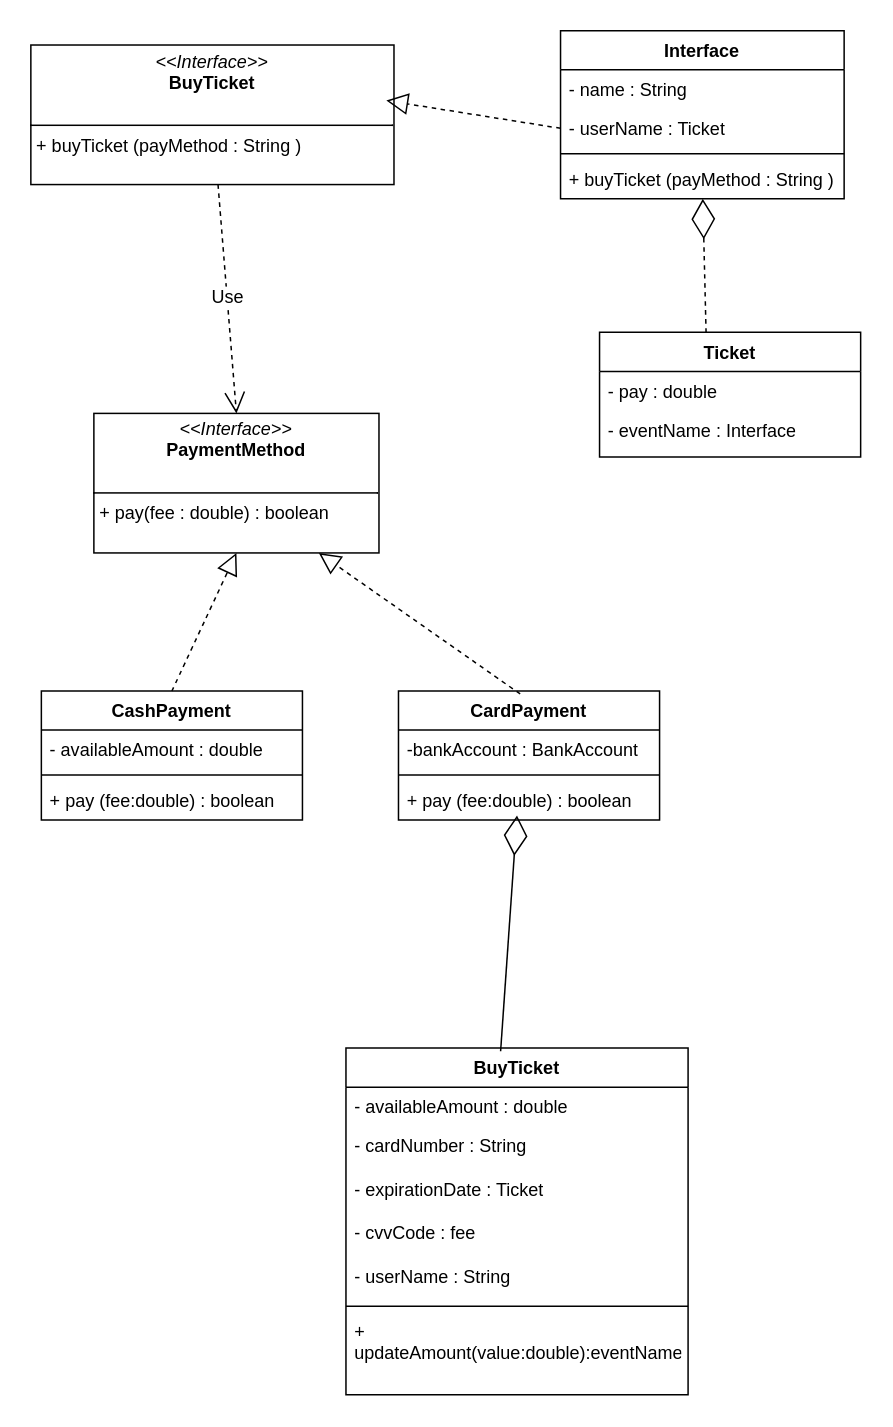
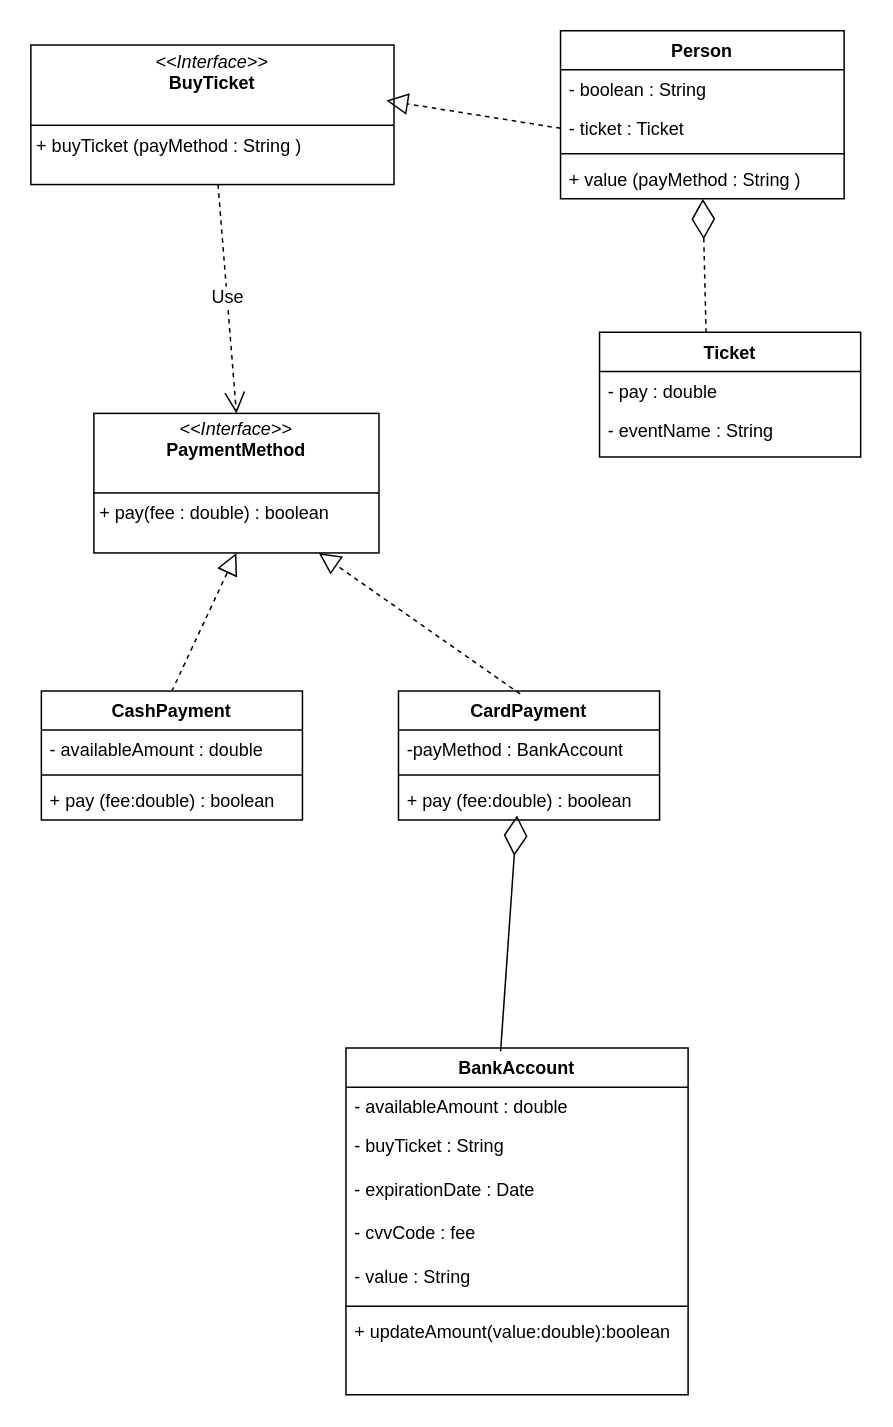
- <mxCell id="22" value="Interface" style="swimlane;fontStyle=1;align=center;verticalAlign=top;childLayout=stackLayout;horizontal=1;startSize=26;horizontalStack=0;resizeParent=1;resizeParentMax=0;resizeLast=0;collapsible=1;marginBottom=0;whiteSpace=wrap;html=1;" parent="1" vertex="1"><mxGeometry x="373" y="20" width="189" height="112" as="geometry" /></mxCell>
+ <mxCell id="22" value="Person" style="swimlane;fontStyle=1;align=center;verticalAlign=top;childLayout=stackLayout;horizontal=1;startSize=26;horizontalStack=0;resizeParent=1;resizeParentMax=0;resizeLast=0;collapsible=1;marginBottom=0;whiteSpace=wrap;html=1;" parent="1" vertex="1"><mxGeometry x="373" y="20" width="189" height="112" as="geometry" /></mxCell>
- <mxCell id="23" value="- name : String" style="text;strokeColor=none;fillColor=none;align=left;verticalAlign=top;spacingLeft=4;spacingRight=4;overflow=hidden;rotatable=0;points=[[0,0.5],[1,0.5]];portConstraint=eastwest;whiteSpace=wrap;html=1;" parent="22" vertex="1"><mxGeometry y="26" width="189" height="26" as="geometry" /></mxCell>
+ <mxCell id="23" value="- boolean : String" style="text;strokeColor=none;fillColor=none;align=left;verticalAlign=top;spacingLeft=4;spacingRight=4;overflow=hidden;rotatable=0;points=[[0,0.5],[1,0.5]];portConstraint=eastwest;whiteSpace=wrap;html=1;" parent="22" vertex="1"><mxGeometry y="26" width="189" height="26" as="geometry" /></mxCell>
- <mxCell id="24" value="- userName : Ticket" style="text;strokeColor=none;fillColor=none;align=left;verticalAlign=top;spacingLeft=4;spacingRight=4;overflow=hidden;rotatable=0;points=[[0,0.5],[1,0.5]];portConstraint=eastwest;whiteSpace=wrap;html=1;" parent="22" vertex="1"><mxGeometry y="52" width="189" height="26" as="geometry" /></mxCell>
+ <mxCell id="24" value="- ticket : Ticket" style="text;strokeColor=none;fillColor=none;align=left;verticalAlign=top;spacingLeft=4;spacingRight=4;overflow=hidden;rotatable=0;points=[[0,0.5],[1,0.5]];portConstraint=eastwest;whiteSpace=wrap;html=1;" parent="22" vertex="1"><mxGeometry y="52" width="189" height="26" as="geometry" /></mxCell>
- <mxCell id="26" value="+ buyTicket (payMethod : String )" style="text;strokeColor=none;fillColor=none;align=left;verticalAlign=top;spacingLeft=4;spacingRight=4;overflow=hidden;rotatable=0;points=[[0,0.5],[1,0.5]];portConstraint=eastwest;whiteSpace=wrap;html=1;" parent="22" vertex="1"><mxGeometry y="86" width="189" height="26" as="geometry" /></mxCell>
+ <mxCell id="26" value="+ value (payMethod : String )" style="text;strokeColor=none;fillColor=none;align=left;verticalAlign=top;spacingLeft=4;spacingRight=4;overflow=hidden;rotatable=0;points=[[0,0.5],[1,0.5]];portConstraint=eastwest;whiteSpace=wrap;html=1;" parent="22" vertex="1"><mxGeometry y="86" width="189" height="26" as="geometry" /></mxCell>
- <mxCell id="21" value="- eventName : Interface" style="text;strokeColor=none;fillColor=none;align=left;verticalAlign=top;spacingLeft=4;spacingRight=4;overflow=hidden;rotatable=0;points=[[0,0.5],[1,0.5]];portConstraint=eastwest;whiteSpace=wrap;html=1;" parent="19" vertex="1"><mxGeometry y="52" width="174" height="31" as="geometry" /></mxCell>
+ <mxCell id="21" value="- eventName : String" style="text;strokeColor=none;fillColor=none;align=left;verticalAlign=top;spacingLeft=4;spacingRight=4;overflow=hidden;rotatable=0;points=[[0,0.5],[1,0.5]];portConstraint=eastwest;whiteSpace=wrap;html=1;" parent="19" vertex="1"><mxGeometry y="52" width="174" height="31" as="geometry" /></mxCell>
- <mxCell id="8" value="-bankAccount : BankAccount" style="text;strokeColor=none;fillColor=none;align=left;verticalAlign=top;spacingLeft=4;spacingRight=4;overflow=hidden;rotatable=0;points=[[0,0.5],[1,0.5]];portConstraint=eastwest;whiteSpace=wrap;html=1;" parent="7" vertex="1"><mxGeometry y="26" width="174" height="26" as="geometry" /></mxCell>
+ <mxCell id="8" value="-payMethod : BankAccount" style="text;strokeColor=none;fillColor=none;align=left;verticalAlign=top;spacingLeft=4;spacingRight=4;overflow=hidden;rotatable=0;points=[[0,0.5],[1,0.5]];portConstraint=eastwest;whiteSpace=wrap;html=1;" parent="7" vertex="1"><mxGeometry y="26" width="174" height="26" as="geometry" /></mxCell>
- <mxCell id="11" value="BuyTicket" style="swimlane;fontStyle=1;align=center;verticalAlign=top;childLayout=stackLayout;horizontal=1;startSize=26;horizontalStack=0;resizeParent=1;resizeParentMax=0;resizeLast=0;collapsible=1;marginBottom=0;whiteSpace=wrap;html=1;" parent="1" vertex="1"><mxGeometry x="230" y="698" width="228" height="231" as="geometry" /></mxCell>
+ <mxCell id="11" value="BankAccount" style="swimlane;fontStyle=1;align=center;verticalAlign=top;childLayout=stackLayout;horizontal=1;startSize=26;horizontalStack=0;resizeParent=1;resizeParentMax=0;resizeLast=0;collapsible=1;marginBottom=0;whiteSpace=wrap;html=1;" parent="1" vertex="1"><mxGeometry x="230" y="698" width="228" height="231" as="geometry" /></mxCell>
- <mxCell id="13" value="&lt;div&gt;- cardNumber : String&lt;/div&gt;" style="text;strokeColor=none;fillColor=none;align=left;verticalAlign=top;spacingLeft=4;spacingRight=4;overflow=hidden;rotatable=0;points=[[0,0.5],[1,0.5]];portConstraint=eastwest;whiteSpace=wrap;html=1;" parent="11" vertex="1"><mxGeometry y="52" width="228" height="29" as="geometry" /></mxCell>
+ <mxCell id="13" value="&lt;div&gt;- buyTicket : String&lt;/div&gt;" style="text;strokeColor=none;fillColor=none;align=left;verticalAlign=top;spacingLeft=4;spacingRight=4;overflow=hidden;rotatable=0;points=[[0,0.5],[1,0.5]];portConstraint=eastwest;whiteSpace=wrap;html=1;" parent="11" vertex="1"><mxGeometry y="52" width="228" height="29" as="geometry" /></mxCell>
- <mxCell id="14" value="&lt;div&gt;- expirationDate : Ticket&lt;/div&gt;" style="text;strokeColor=none;fillColor=none;align=left;verticalAlign=top;spacingLeft=4;spacingRight=4;overflow=hidden;rotatable=0;points=[[0,0.5],[1,0.5]];portConstraint=eastwest;whiteSpace=wrap;html=1;" parent="11" vertex="1"><mxGeometry y="81" width="228" height="29" as="geometry" /></mxCell>
+ <mxCell id="14" value="&lt;div&gt;- expirationDate : Date&lt;/div&gt;" style="text;strokeColor=none;fillColor=none;align=left;verticalAlign=top;spacingLeft=4;spacingRight=4;overflow=hidden;rotatable=0;points=[[0,0.5],[1,0.5]];portConstraint=eastwest;whiteSpace=wrap;html=1;" parent="11" vertex="1"><mxGeometry y="81" width="228" height="29" as="geometry" /></mxCell>
- <mxCell id="16" value="- userName : String" style="text;strokeColor=none;fillColor=none;align=left;verticalAlign=top;spacingLeft=4;spacingRight=4;overflow=hidden;rotatable=0;points=[[0,0.5],[1,0.5]];portConstraint=eastwest;whiteSpace=wrap;html=1;" parent="11" vertex="1"><mxGeometry y="139" width="228" height="29" as="geometry" /></mxCell>
+ <mxCell id="16" value="- value : String" style="text;strokeColor=none;fillColor=none;align=left;verticalAlign=top;spacingLeft=4;spacingRight=4;overflow=hidden;rotatable=0;points=[[0,0.5],[1,0.5]];portConstraint=eastwest;whiteSpace=wrap;html=1;" parent="11" vertex="1"><mxGeometry y="139" width="228" height="29" as="geometry" /></mxCell>
- <mxCell id="18" value="+ updateAmount(value:double):eventName" style="text;strokeColor=none;fillColor=none;align=left;verticalAlign=top;spacingLeft=4;spacingRight=4;overflow=hidden;rotatable=0;points=[[0,0.5],[1,0.5]];portConstraint=eastwest;whiteSpace=wrap;html=1;" parent="11" vertex="1"><mxGeometry y="176" width="228" height="55" as="geometry" /></mxCell>
+ <mxCell id="18" value="+ updateAmount(value:double):boolean" style="text;strokeColor=none;fillColor=none;align=left;verticalAlign=top;spacingLeft=4;spacingRight=4;overflow=hidden;rotatable=0;points=[[0,0.5],[1,0.5]];portConstraint=eastwest;whiteSpace=wrap;html=1;" parent="11" vertex="1"><mxGeometry y="176" width="228" height="55" as="geometry" /></mxCell>
